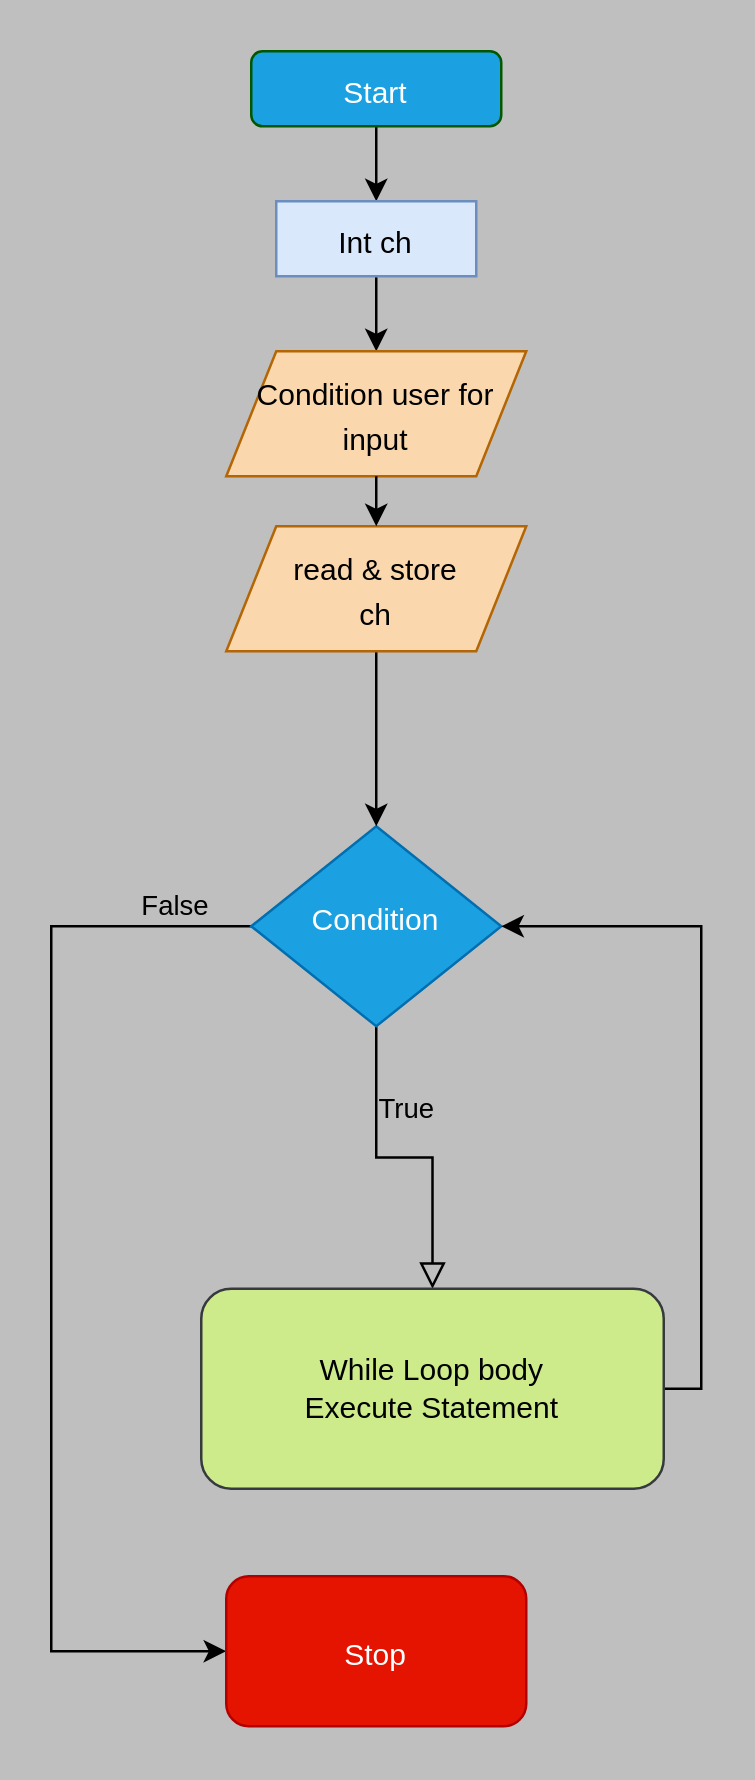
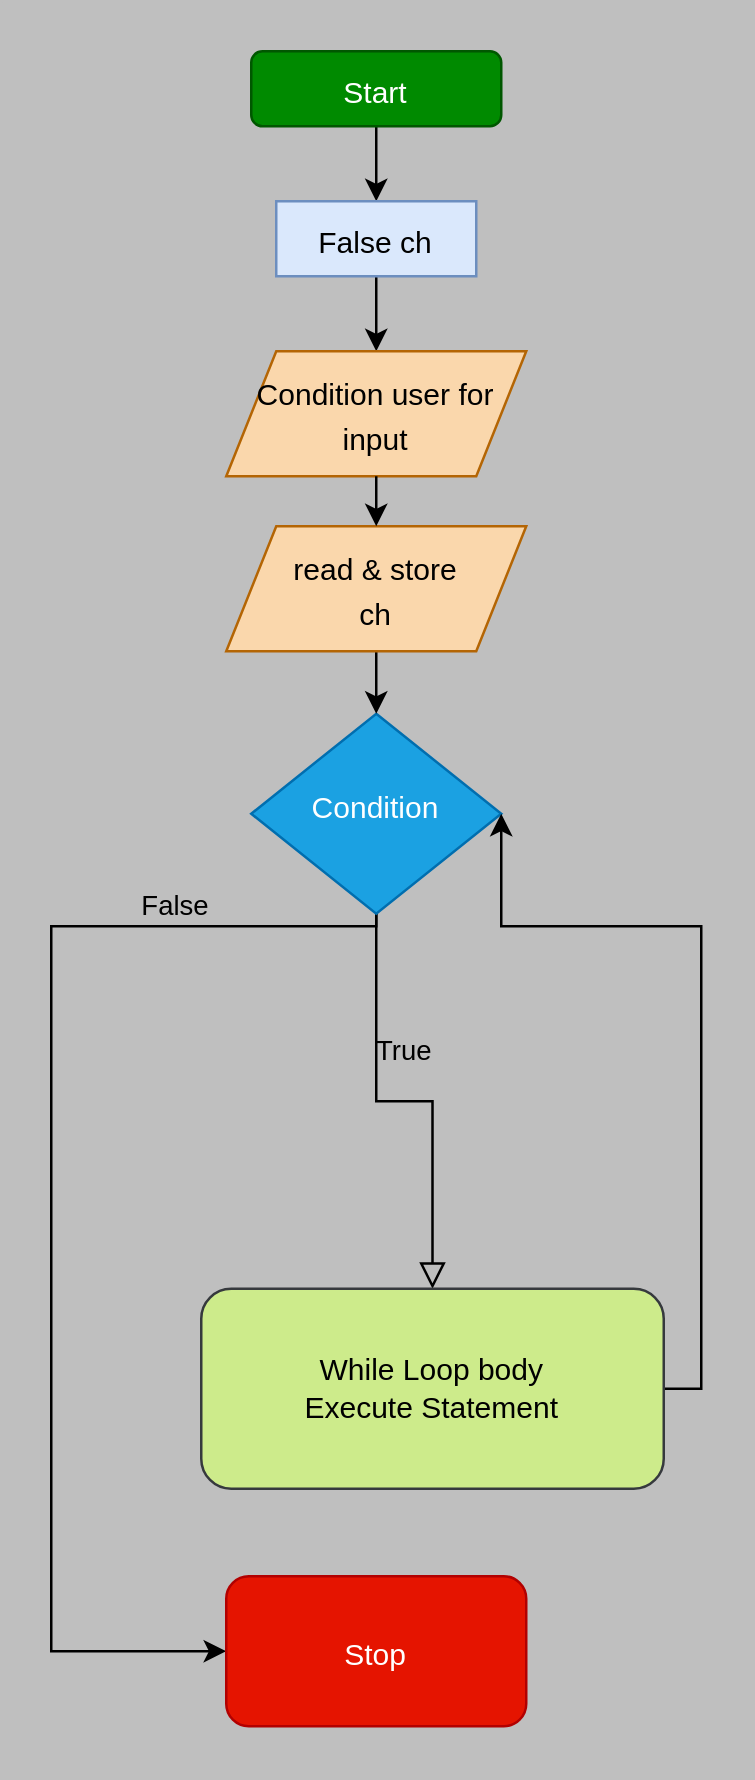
- <mxCell id="3" value="&lt;font style=&quot;font-size: 12px&quot;&gt;Start&lt;/font&gt;" style="rounded=1;whiteSpace=wrap;html=1;fontSize=15;glass=0;strokeWidth=1;shadow=0;fillColor=#1ba1e2;strokeColor=#005700;labelBackgroundColor=none;fontColor=#ffffff;" parent="1" vertex="1"><mxGeometry x="100" y="20" width="100" height="30" as="geometry" /></mxCell>
+ <mxCell id="3" value="&lt;font style=&quot;font-size: 12px&quot;&gt;Start&lt;/font&gt;" style="rounded=1;whiteSpace=wrap;html=1;fontSize=15;glass=0;strokeWidth=1;shadow=0;fillColor=#008a00;strokeColor=#005700;labelBackgroundColor=none;fontColor=#ffffff;" parent="1" vertex="1"><mxGeometry x="100" y="20" width="100" height="30" as="geometry" /></mxCell>
- <mxCell id="10" value="&lt;font style=&quot;font-size: 12px&quot;&gt;Int ch&lt;/font&gt;" style="rounded=0;whiteSpace=wrap;html=1;fontSize=15;fillColor=#dae8fc;strokeColor=#6c8ebf;" vertex="1" parent="1"><mxGeometry x="110" y="80" width="80" height="30" as="geometry" /></mxCell>
+ <mxCell id="10" value="&lt;font style=&quot;font-size: 12px&quot;&gt;False ch&lt;/font&gt;" style="rounded=0;whiteSpace=wrap;html=1;fontSize=15;fillColor=#dae8fc;strokeColor=#6c8ebf;" vertex="1" parent="1"><mxGeometry x="110" y="80" width="80" height="30" as="geometry" /></mxCell>
- <mxCell id="6" value="Condition" style="rhombus;whiteSpace=wrap;html=1;shadow=0;fontFamily=Helvetica;fontSize=12;align=center;strokeWidth=1;spacing=6;spacingTop=-4;fillColor=#1ba1e2;strokeColor=#006EAF;fontColor=#ffffff;" parent="1" vertex="1"><mxGeometry x="100" y="330" width="100" height="80" as="geometry" /></mxCell>
+ <mxCell id="6" value="Condition" style="rhombus;whiteSpace=wrap;html=1;shadow=0;fontFamily=Helvetica;fontSize=12;align=center;strokeWidth=1;spacing=6;spacingTop=-4;fillColor=#1ba1e2;strokeColor=#006EAF;fontColor=#ffffff;" parent="1" vertex="1"><mxGeometry x="100" y="285" width="100" height="80" as="geometry" /></mxCell>
